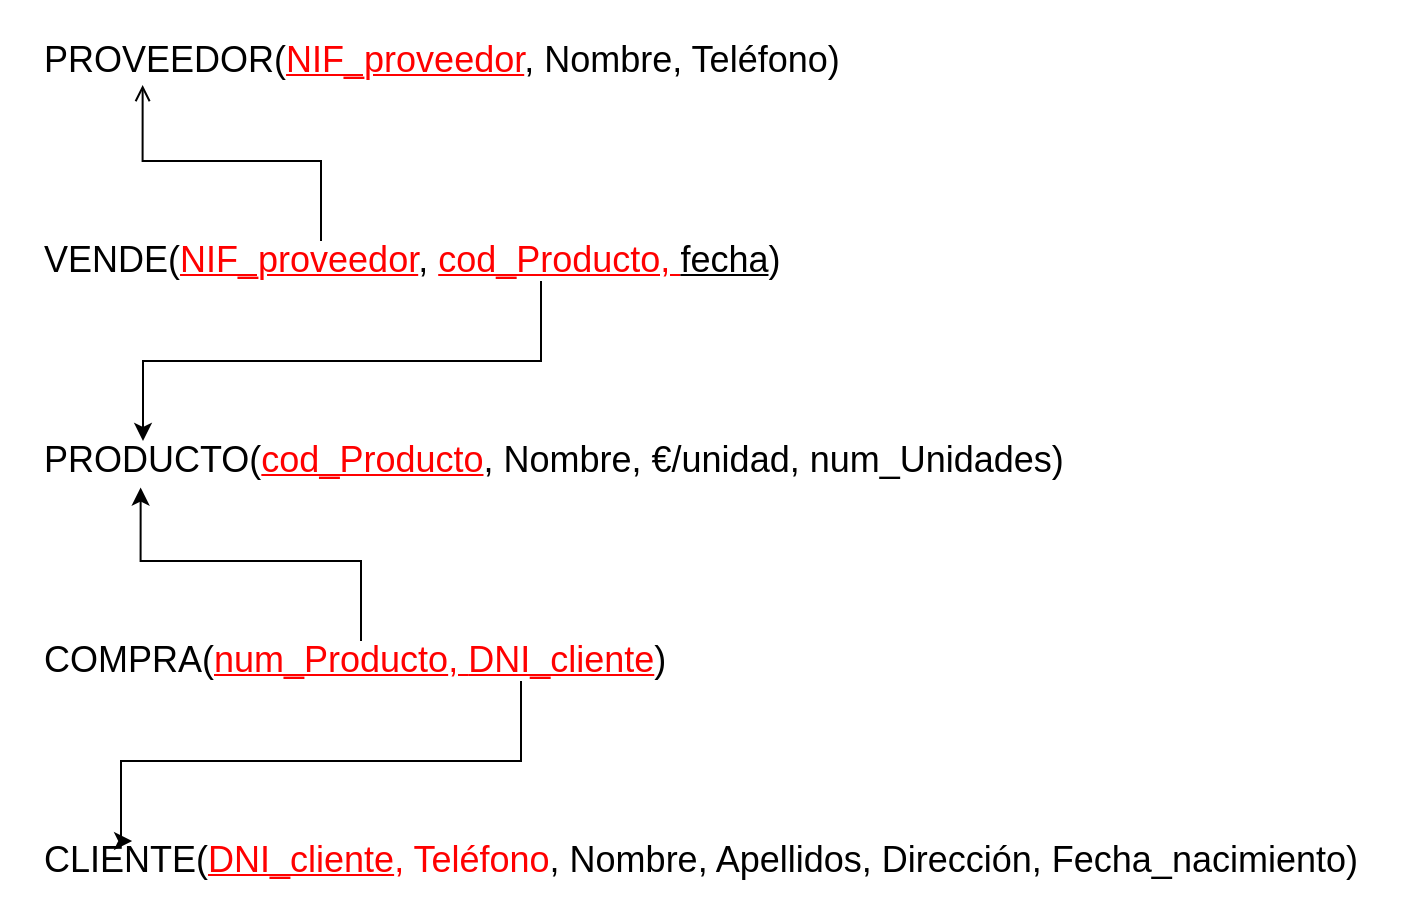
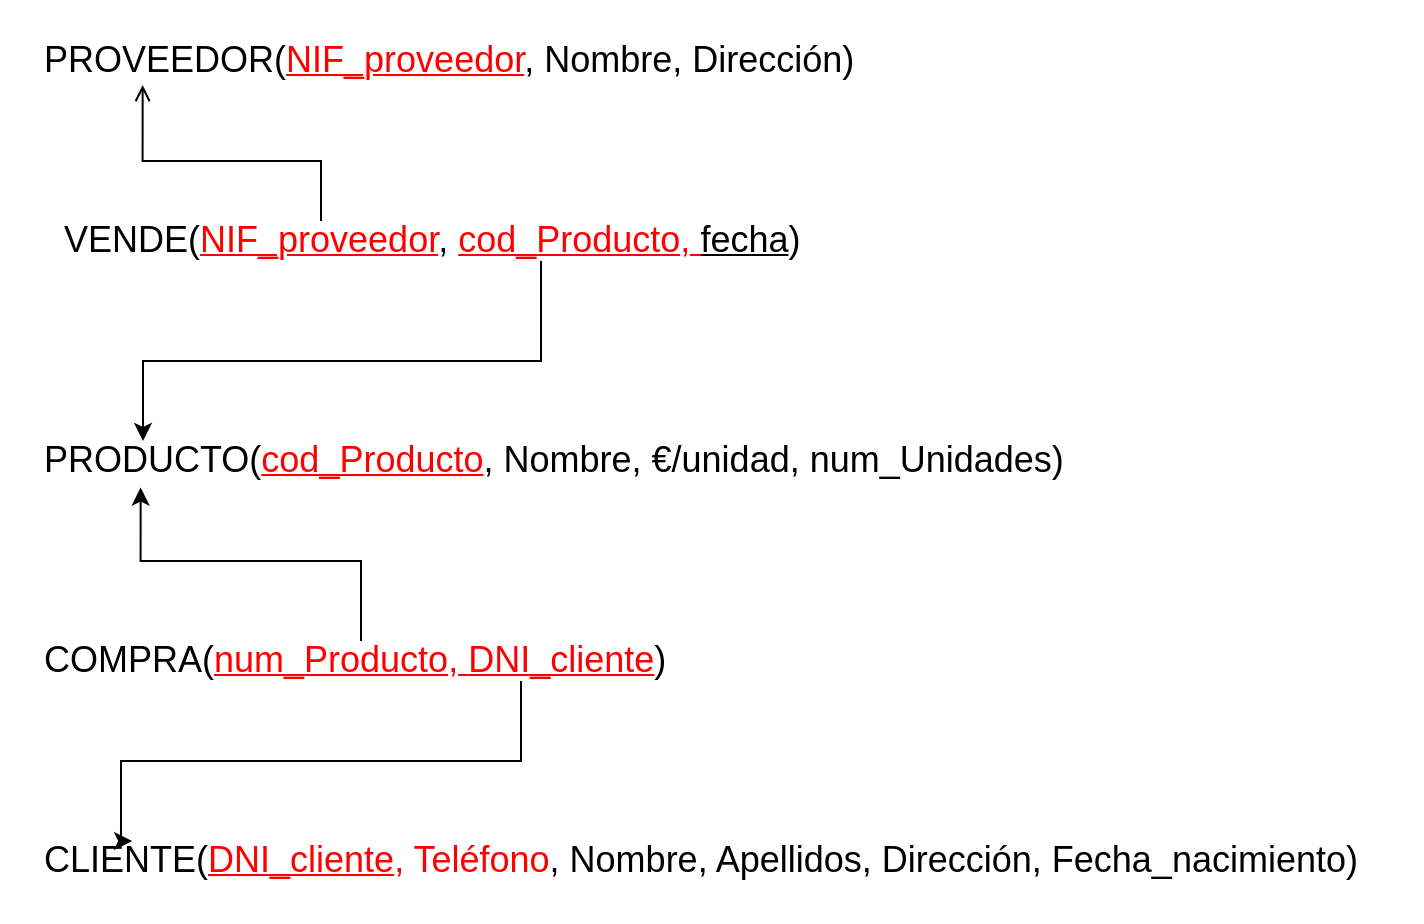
- <mxCell id="2" value="&lt;font style=&quot;font-size: 18px&quot;&gt;PROVEEDOR(&lt;font color=&quot;#ff0000&quot;&gt;&lt;u&gt;NIF_proveedor&lt;/u&gt;&lt;/font&gt;, Nombre, Teléfono)&lt;/font&gt;" style="text;html=1;align=left;verticalAlign=middle;resizable=0;points=[];autosize=1;" vertex="1" parent="1"><mxGeometry x="20" y="20" width="420" height="20" as="geometry" /></mxCell>
+ <mxCell id="2" value="&lt;font style=&quot;font-size: 18px&quot;&gt;PROVEEDOR(&lt;font color=&quot;#ff0000&quot;&gt;&lt;u&gt;NIF_proveedor&lt;/u&gt;&lt;/font&gt;, Nombre, Dirección)&lt;/font&gt;" style="text;html=1;align=left;verticalAlign=middle;resizable=0;points=[];autosize=1;" vertex="1" parent="1"><mxGeometry x="20" y="20" width="420" height="20" as="geometry" /></mxCell>
- <mxCell id="5" value="&lt;font style=&quot;font-size: 18px&quot;&gt;VENDE(&lt;u style=&quot;color: rgb(255 , 0 , 0)&quot;&gt;NIF_proveedor&lt;/u&gt;,&amp;nbsp;&lt;u style=&quot;color: rgb(255 , 0 , 0)&quot;&gt;cod_Producto, &lt;/u&gt;&lt;u&gt;fecha&lt;/u&gt;)&lt;/font&gt;" style="text;html=1;align=left;verticalAlign=middle;resizable=0;points=[];autosize=1;" vertex="1" parent="1"><mxGeometry x="20" y="120" width="380" height="20" as="geometry" /></mxCell>
+ <mxCell id="5" value="&lt;font style=&quot;font-size: 18px&quot;&gt;VENDE(&lt;u style=&quot;color: rgb(255 , 0 , 0)&quot;&gt;NIF_proveedor&lt;/u&gt;,&amp;nbsp;&lt;u style=&quot;color: rgb(255 , 0 , 0)&quot;&gt;cod_Producto, &lt;/u&gt;&lt;u&gt;fecha&lt;/u&gt;)&lt;/font&gt;" style="text;html=1;align=left;verticalAlign=middle;resizable=0;points=[];autosize=1;" vertex="1" parent="1"><mxGeometry x="30" y="110" width="380" height="20" as="geometry" /></mxCell>
